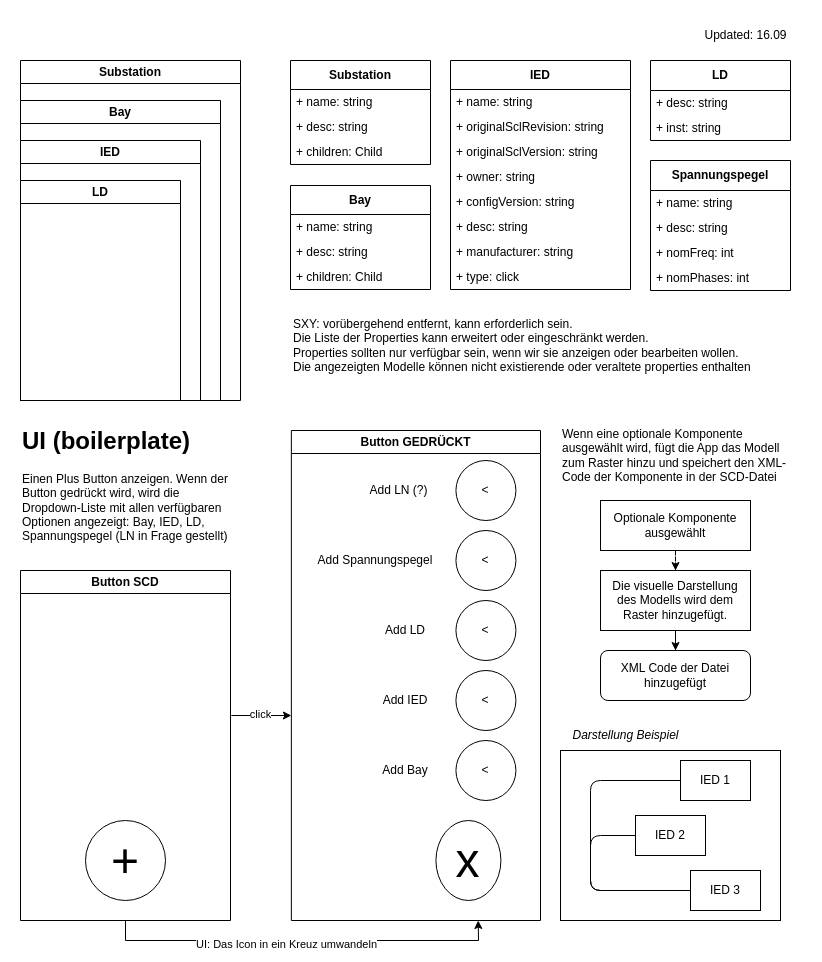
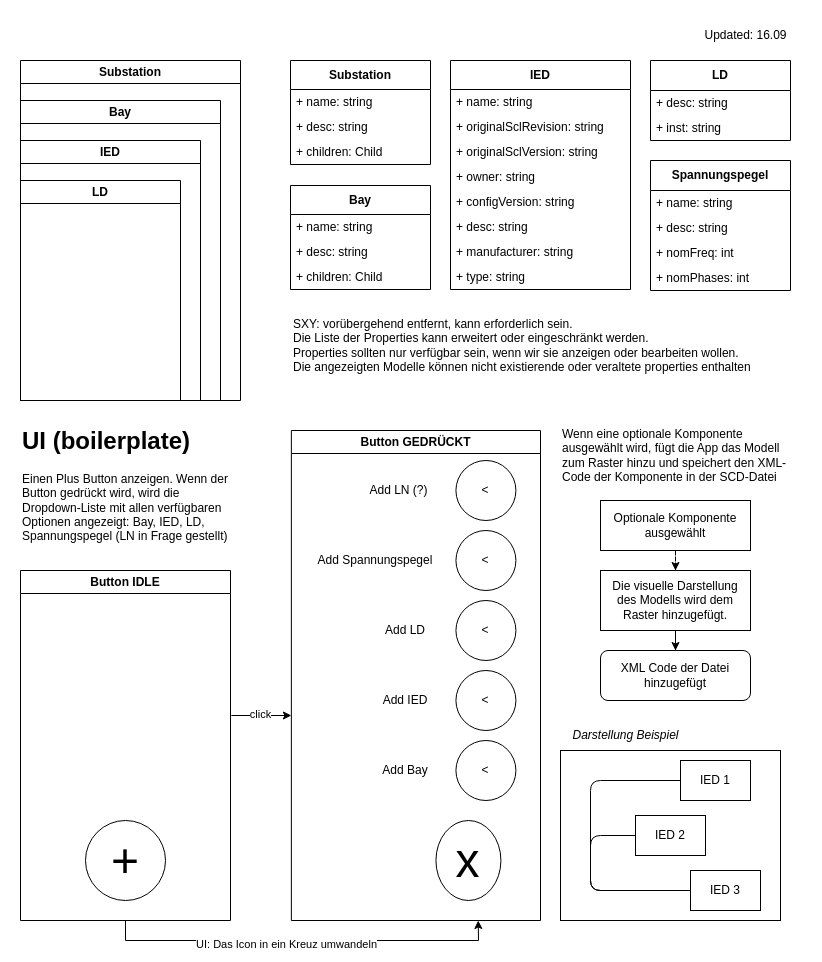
- <mxCell id="22" value="+&amp;nbsp;type: click" style="text;html=1;strokeColor=none;fillColor=none;align=left;verticalAlign=middle;spacingLeft=4;spacingRight=4;overflow=hidden;rotatable=0;points=[[0,0.5],[1,0.5]];portConstraint=eastwest;whiteSpace=wrap;" parent="14" vertex="1"><mxGeometry y="204" width="180" height="25" as="geometry" /></mxCell>
+ <mxCell id="22" value="+&amp;nbsp;type: string" style="text;html=1;strokeColor=none;fillColor=none;align=left;verticalAlign=middle;spacingLeft=4;spacingRight=4;overflow=hidden;rotatable=0;points=[[0,0.5],[1,0.5]];portConstraint=eastwest;whiteSpace=wrap;" parent="14" vertex="1"><mxGeometry y="204" width="180" height="25" as="geometry" /></mxCell>
- <mxCell id="27" value="Button SCD" style="swimlane;whiteSpace=wrap;html=1;" parent="1" vertex="1"><mxGeometry x="20" y="570" width="210" height="350" as="geometry" /></mxCell>
+ <mxCell id="27" value="Button IDLE" style="swimlane;whiteSpace=wrap;html=1;" parent="1" vertex="1"><mxGeometry x="20" y="570" width="210" height="350" as="geometry" /></mxCell>
